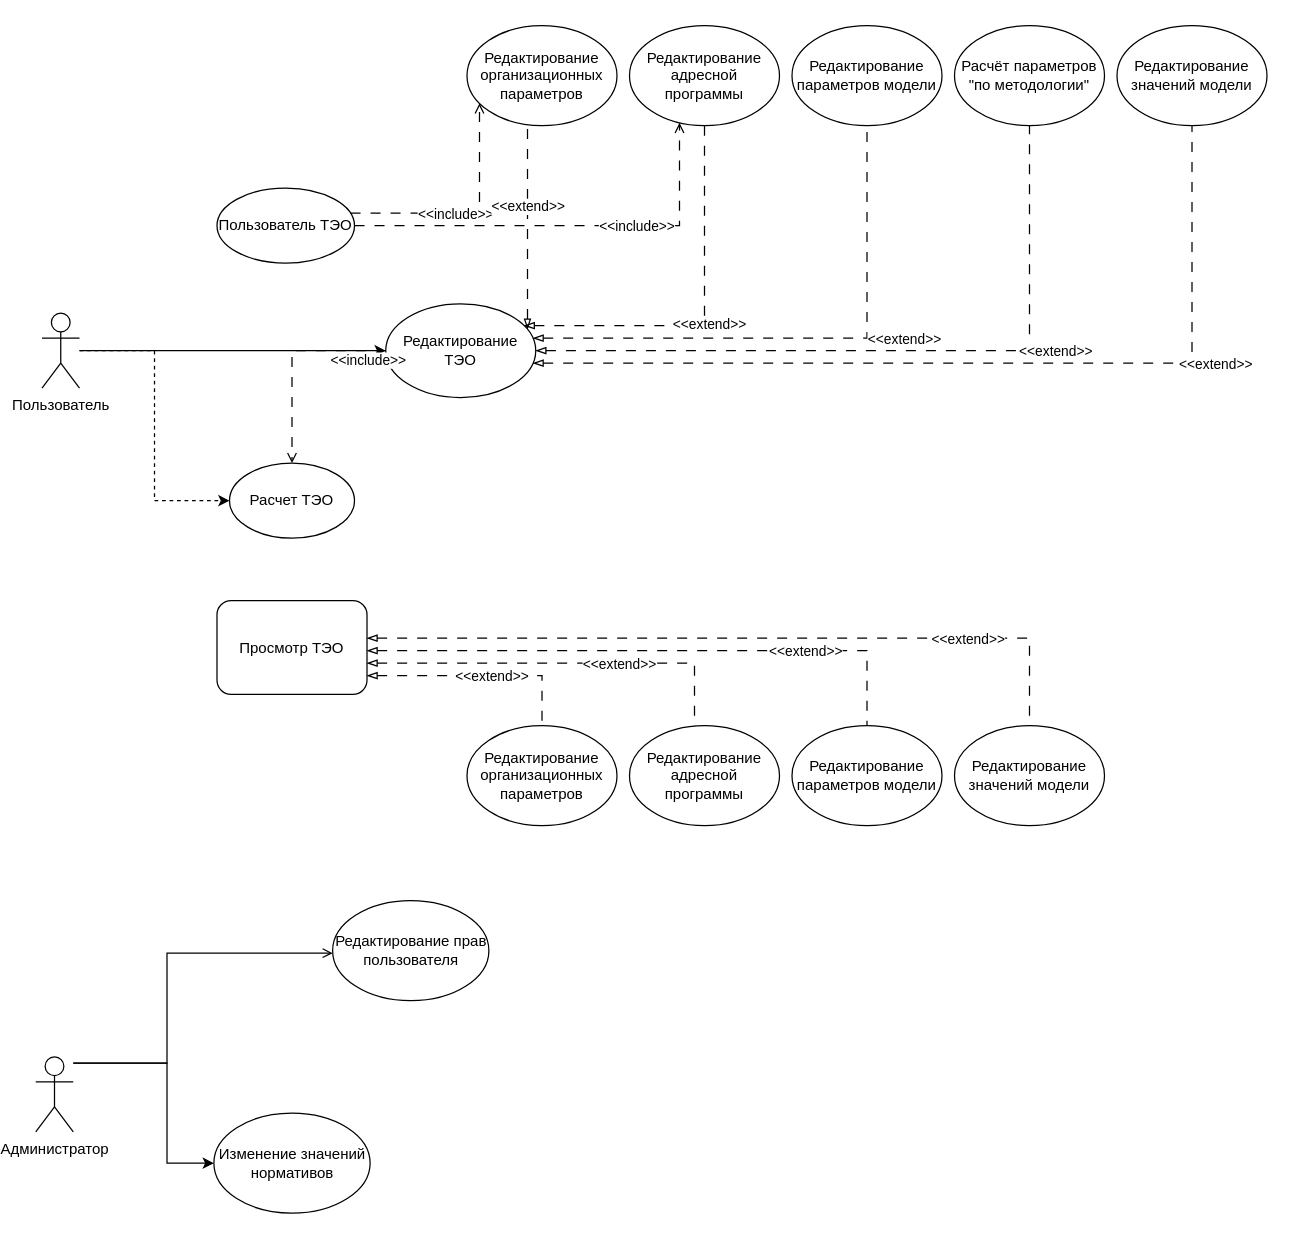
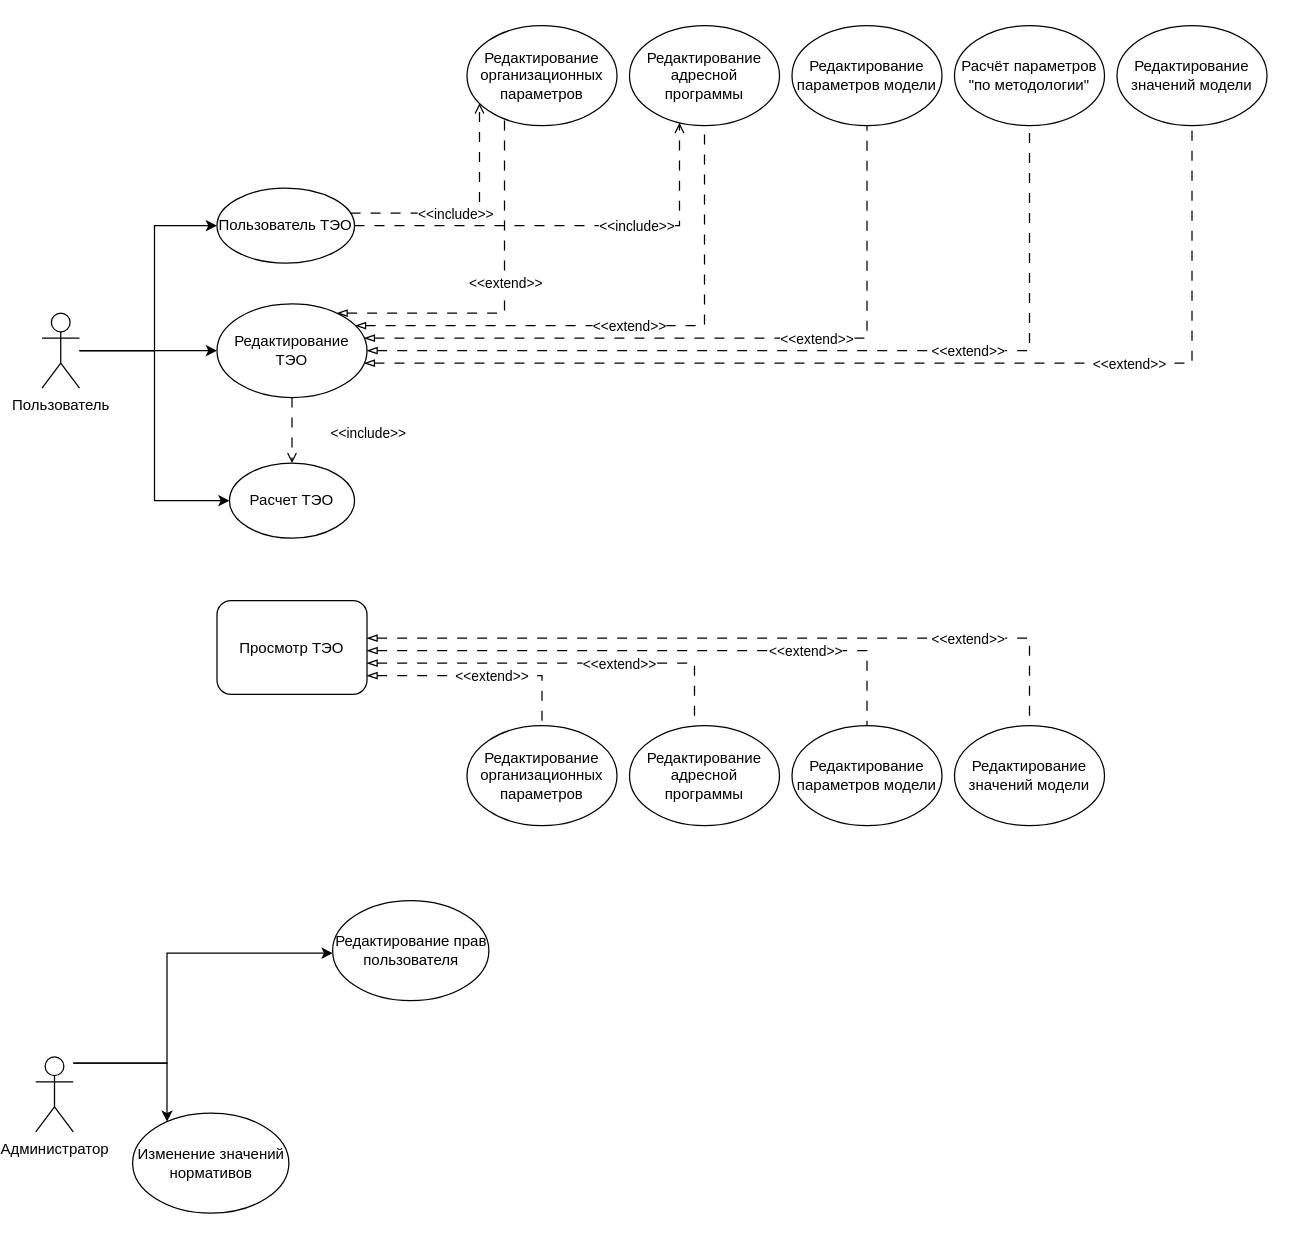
+ <mxCell id="2" style="edgeStyle=orthogonalEdgeStyle;rounded=0;orthogonalLoop=1;jettySize=auto;html=1;entryX=0;entryY=0.5;entryDx=0;entryDy=0;" edge="1" parent="1" source="5" target="6"><mxGeometry relative="1" as="geometry"><Array as="points"><mxPoint x="115" y="280" /><mxPoint x="115" y="180" /></Array></mxGeometry></mxCell>
- <mxCell id="7" value="Редактирование ТЭО" style="ellipse;whiteSpace=wrap;html=1;" vertex="1" parent="1"><mxGeometry x="300" y="242.5" width="120" height="75" as="geometry" /></mxCell>
+ <mxCell id="7" value="Редактирование ТЭО" style="ellipse;whiteSpace=wrap;html=1;" vertex="1" parent="1"><mxGeometry x="165" y="242.5" width="120" height="75" as="geometry" /></mxCell>
- <mxCell id="4" style="edgeStyle=orthogonalEdgeStyle;rounded=0;orthogonalLoop=1;jettySize=auto;html=1;entryX=0;entryY=0.5;entryDx=0;entryDy=0;dashed=1;" edge="1" parent="1" source="5" target="8"><mxGeometry relative="1" as="geometry" /></mxCell>
+ <mxCell id="4" style="edgeStyle=orthogonalEdgeStyle;rounded=0;orthogonalLoop=1;jettySize=auto;html=1;entryX=0;entryY=0.5;entryDx=0;entryDy=0;" edge="1" parent="1" source="5" target="8"><mxGeometry relative="1" as="geometry" /></mxCell>
- <mxCell id="43" style="edgeStyle=orthogonalEdgeStyle;rounded=0;orthogonalLoop=1;jettySize=auto;html=1;endArrow=open;" edge="1" parent="1" source="45" target="46"><mxGeometry relative="1" as="geometry"><Array as="points"><mxPoint x="125" y="850" /><mxPoint x="125" y="762" /></Array></mxGeometry></mxCell>
+ <mxCell id="43" style="edgeStyle=orthogonalEdgeStyle;rounded=0;orthogonalLoop=1;jettySize=auto;html=1;" edge="1" parent="1" source="45" target="46"><mxGeometry relative="1" as="geometry"><Array as="points"><mxPoint x="125" y="850" /><mxPoint x="125" y="762" /></Array></mxGeometry></mxCell>
- <mxCell id="47" value="Изменение значений нормативов" style="ellipse;whiteSpace=wrap;html=1;" vertex="1" parent="1"><mxGeometry x="162.5" y="890" width="125" height="80" as="geometry" /></mxCell>
+ <mxCell id="47" value="Изменение значений нормативов" style="ellipse;whiteSpace=wrap;html=1;" vertex="1" parent="1"><mxGeometry x="97.5" y="890" width="125" height="80" as="geometry" /></mxCell>
